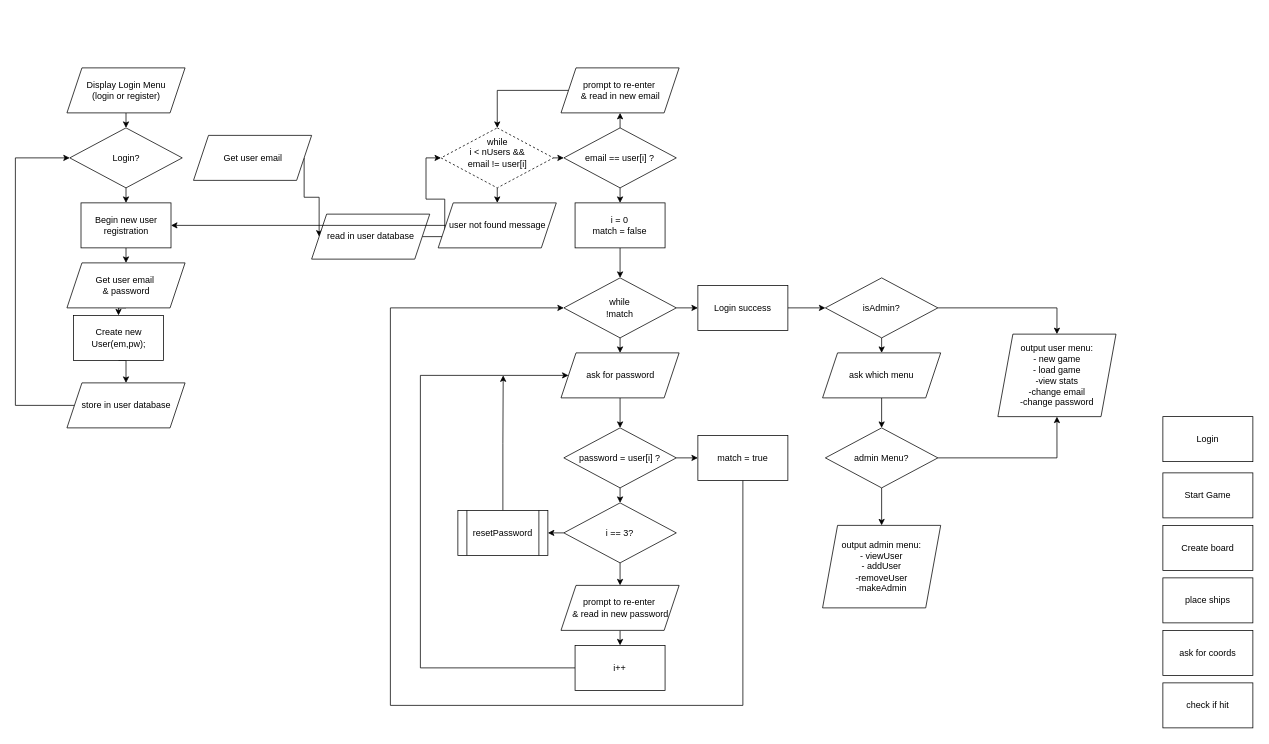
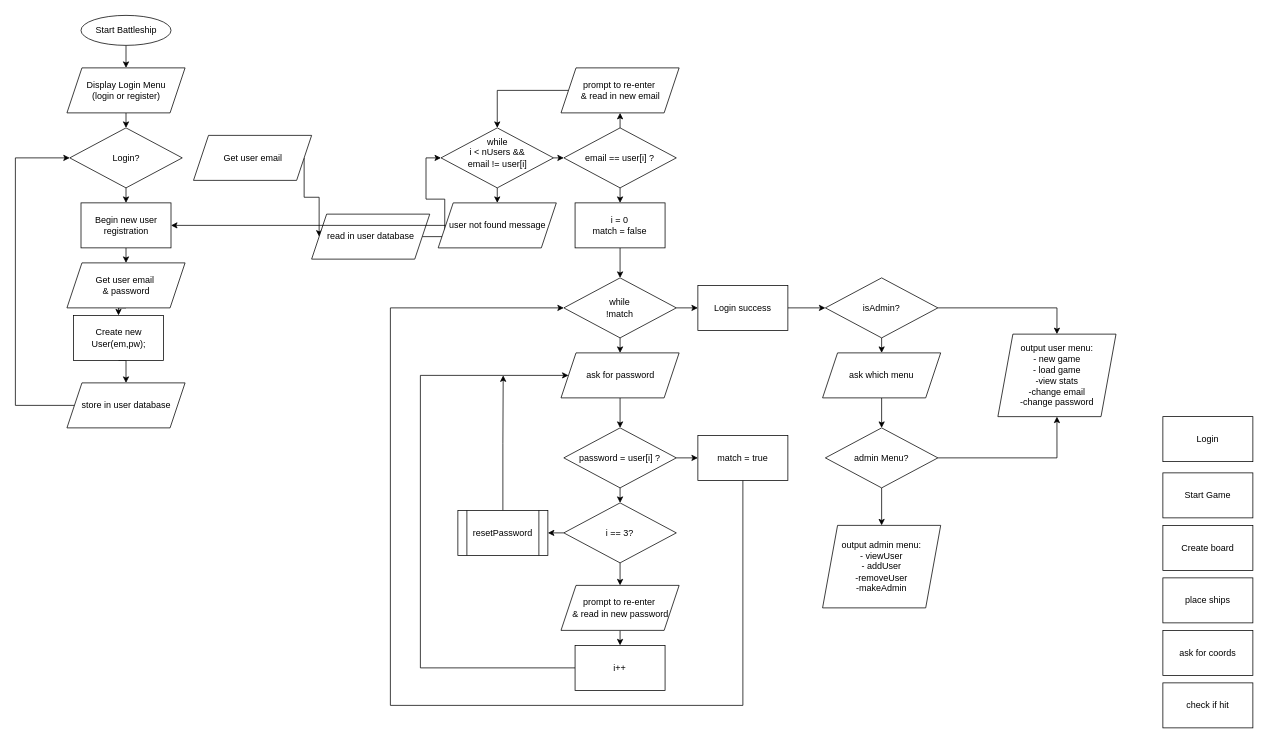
+ <mxCell id="3" value="Start Battleship" style="ellipse;whiteSpace=wrap;html=1;" parent="1" vertex="1"><mxGeometry x="107.5" y="20" width="120" height="40" as="geometry" /></mxCell>
+ <mxCell id="2" style="edgeStyle=orthogonalEdgeStyle;rounded=0;orthogonalLoop=1;jettySize=auto;html=1;exitX=0.5;exitY=1;exitDx=0;exitDy=0;entryX=0.5;entryY=0;entryDx=0;entryDy=0;" parent="1" source="3" target="7" edge="1"><mxGeometry relative="1" as="geometry" /></mxCell>
- <mxCell id="16" value="while&lt;div&gt;i &amp;lt; nUsers &amp;amp;&amp;amp;&lt;/div&gt;&lt;div&gt;email != user[i]&lt;/div&gt;&lt;div&gt;&lt;br&gt;&lt;/div&gt;" style="rhombus;whiteSpace=wrap;html=1;dashed=1;" parent="1" vertex="1"><mxGeometry x="587.5" y="170" width="150" height="80" as="geometry" /></mxCell>
+ <mxCell id="16" value="while&lt;div&gt;i &amp;lt; nUsers &amp;amp;&amp;amp;&lt;/div&gt;&lt;div&gt;email != user[i]&lt;/div&gt;&lt;div&gt;&lt;br&gt;&lt;/div&gt;" style="rhombus;whiteSpace=wrap;html=1;" parent="1" vertex="1"><mxGeometry x="587.5" y="170" width="150" height="80" as="geometry" /></mxCell>
